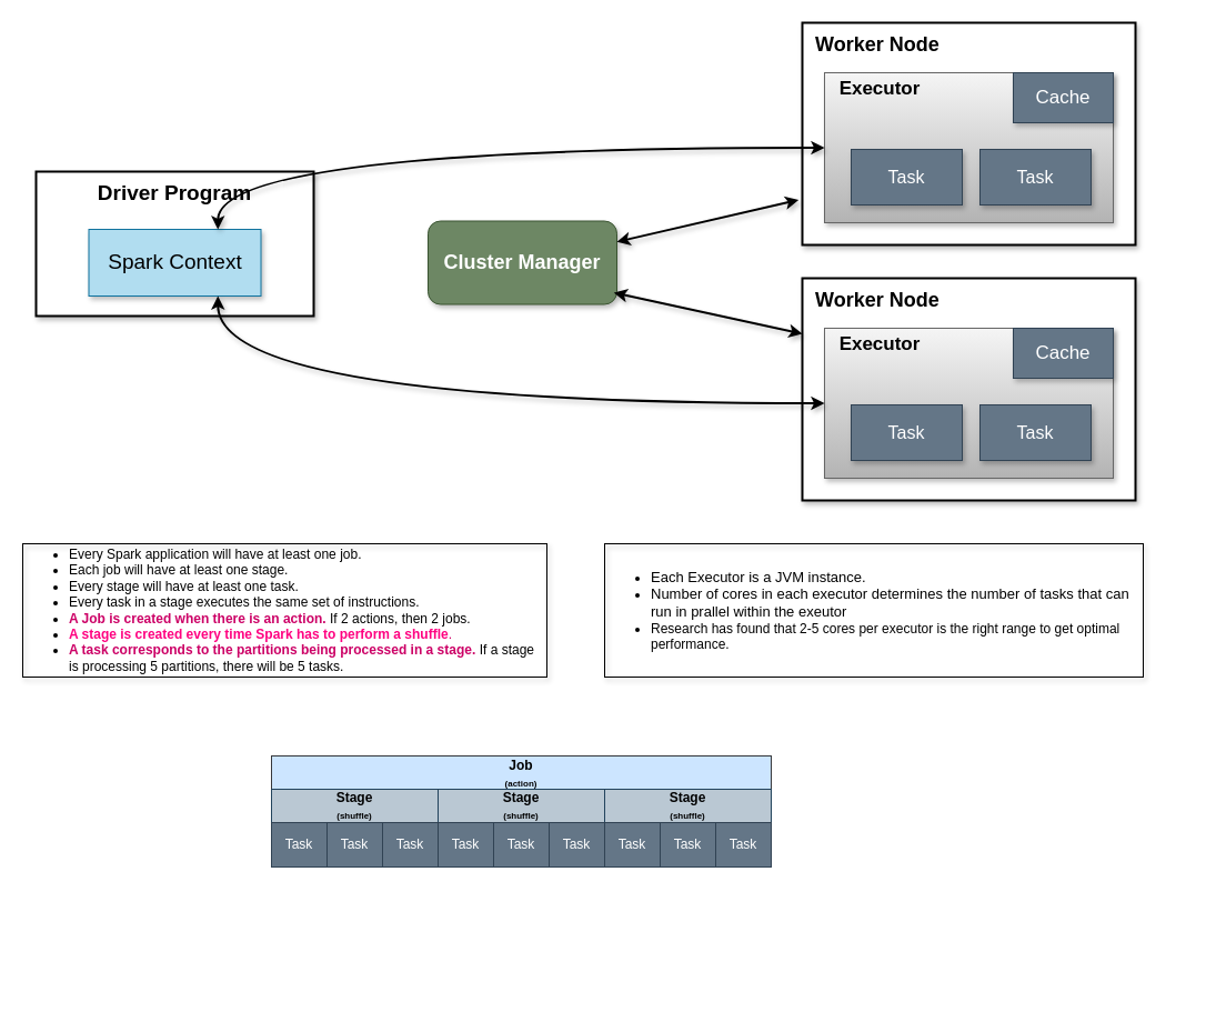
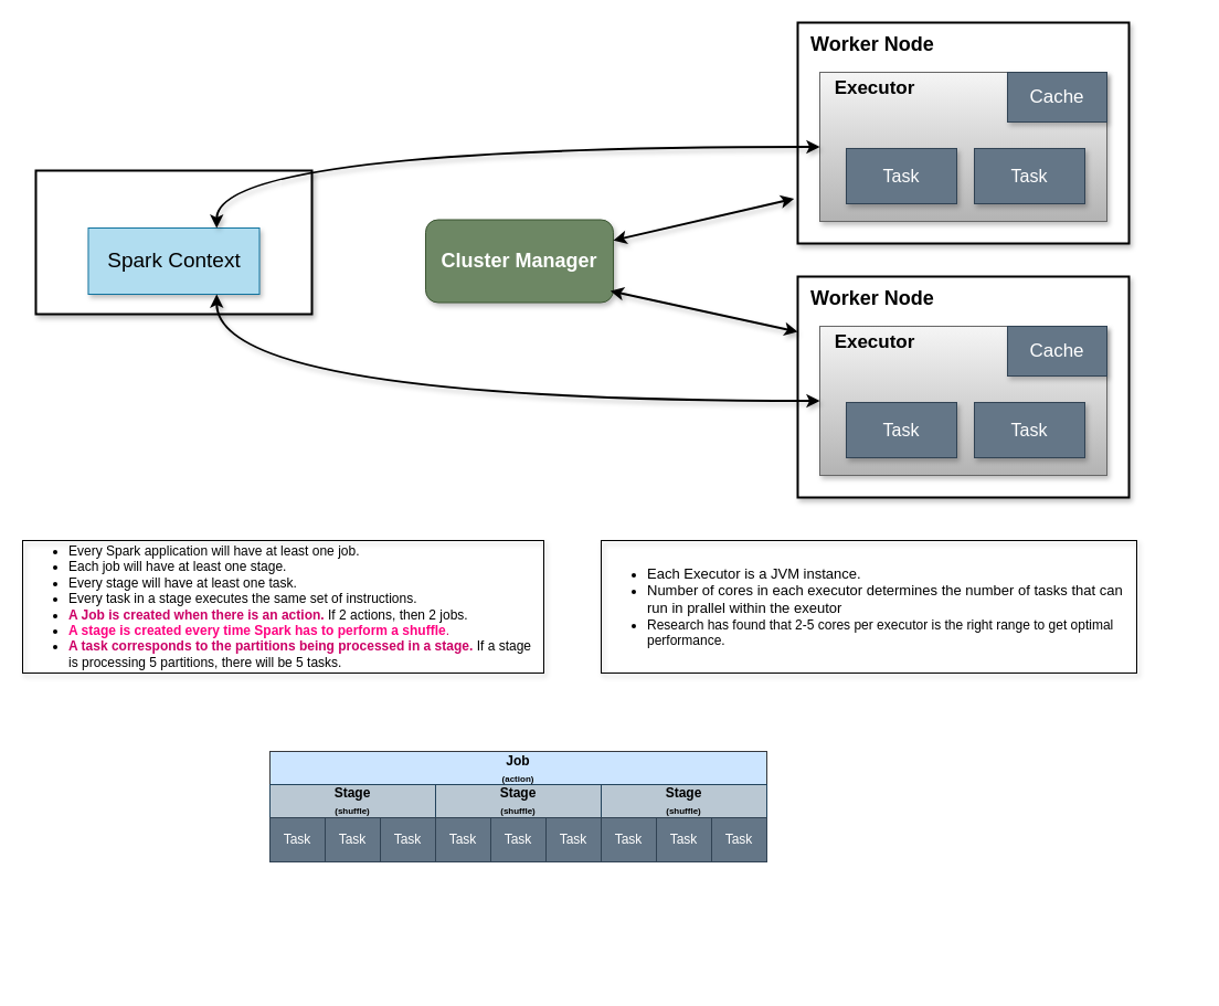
- <mxCell id="3" value="&lt;font style=&quot;font-size: 19px;&quot;&gt;&lt;b&gt;Driver Program&lt;/b&gt;&lt;/font&gt;" style="text;html=1;align=center;verticalAlign=middle;whiteSpace=wrap;rounded=0;shadow=1;" parent="1" vertex="1"><mxGeometry x="32" y="154" width="250" height="40" as="geometry" /></mxCell>
